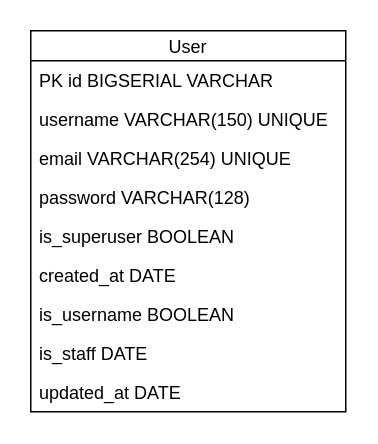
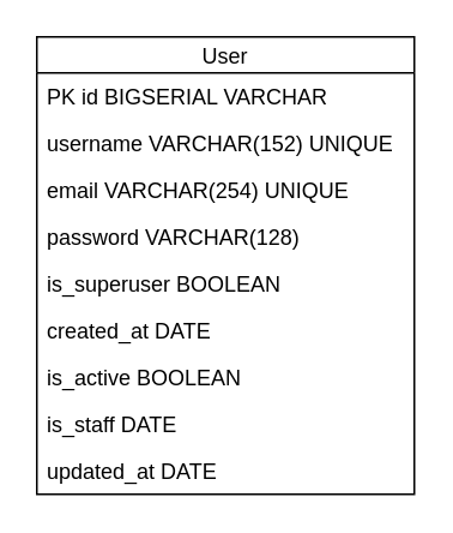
- <mxCell id="4" value="username VARCHAR(150) UNIQUE" style="text;strokeColor=none;fillColor=none;align=left;verticalAlign=top;spacingLeft=4;spacingRight=4;overflow=hidden;rotatable=0;points=[[0,0.5],[1,0.5]];portConstraint=eastwest;rounded=0;shadow=0;glass=0;sketch=0;" parent="2" vertex="1"><mxGeometry y="46" width="210" height="26" as="geometry" /></mxCell>
+ <mxCell id="4" value="username VARCHAR(152) UNIQUE" style="text;strokeColor=none;fillColor=none;align=left;verticalAlign=top;spacingLeft=4;spacingRight=4;overflow=hidden;rotatable=0;points=[[0,0.5],[1,0.5]];portConstraint=eastwest;rounded=0;shadow=0;glass=0;sketch=0;" parent="2" vertex="1"><mxGeometry y="46" width="210" height="26" as="geometry" /></mxCell>
- <mxCell id="9" value="is_username BOOLEAN" style="text;strokeColor=none;fillColor=none;align=left;verticalAlign=top;spacingLeft=4;spacingRight=4;overflow=hidden;rotatable=0;points=[[0,0.5],[1,0.5]];portConstraint=eastwest;rounded=0;shadow=0;glass=0;sketch=0;" parent="2" vertex="1"><mxGeometry y="176" width="210" height="26" as="geometry" /></mxCell>
+ <mxCell id="9" value="is_active BOOLEAN" style="text;strokeColor=none;fillColor=none;align=left;verticalAlign=top;spacingLeft=4;spacingRight=4;overflow=hidden;rotatable=0;points=[[0,0.5],[1,0.5]];portConstraint=eastwest;rounded=0;shadow=0;glass=0;sketch=0;" parent="2" vertex="1"><mxGeometry y="176" width="210" height="26" as="geometry" /></mxCell>
